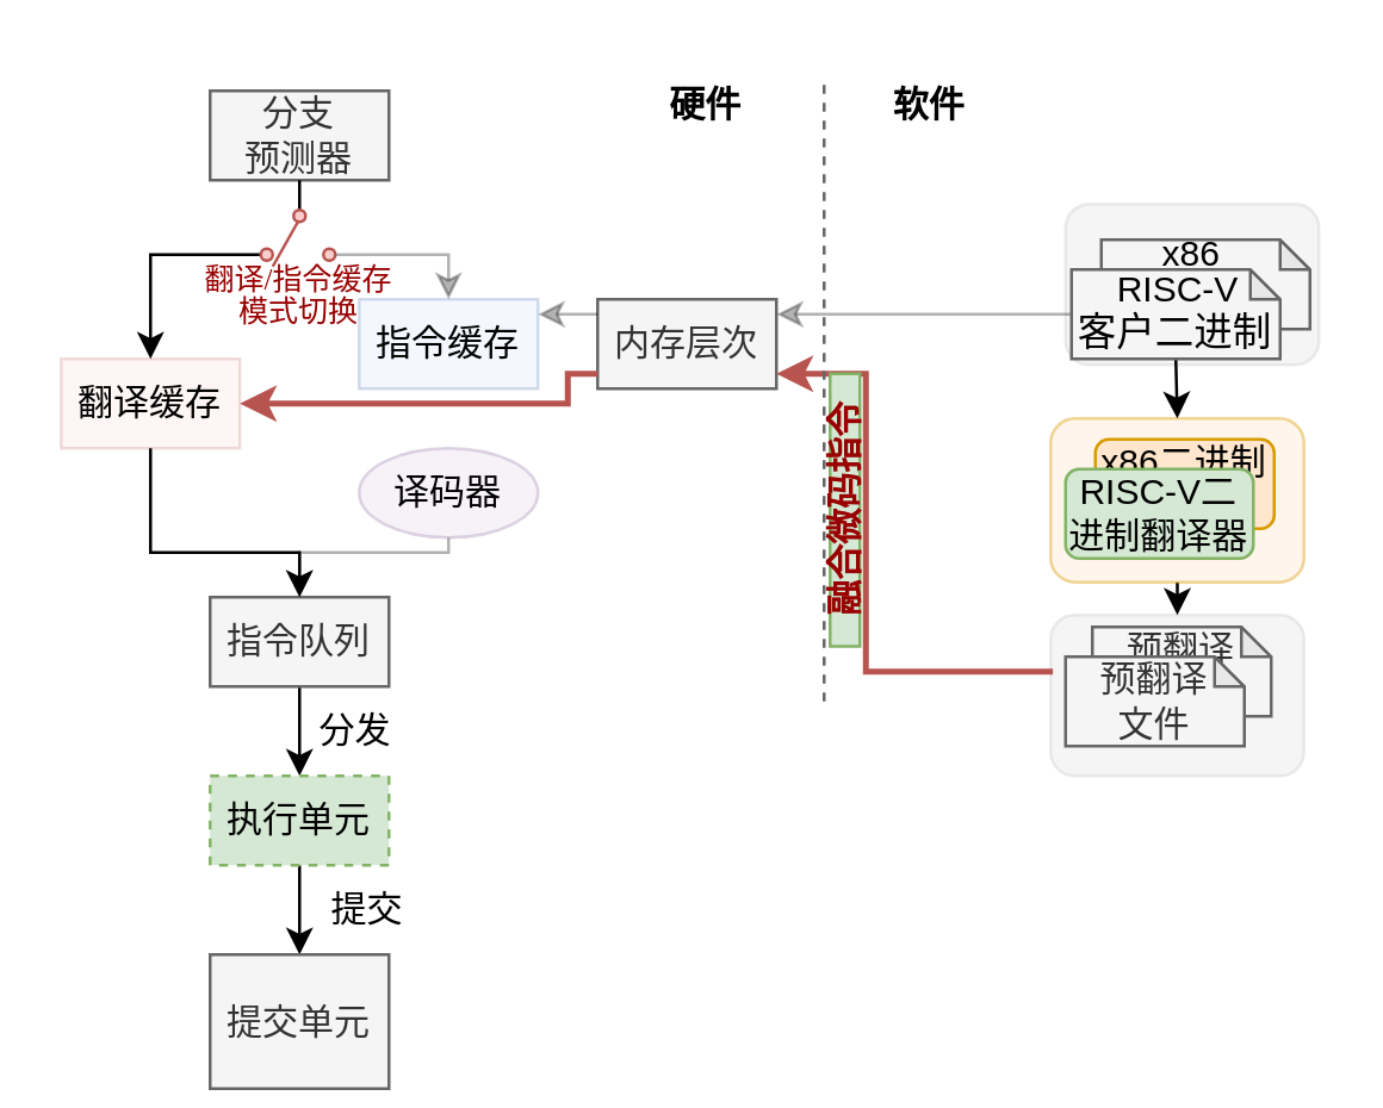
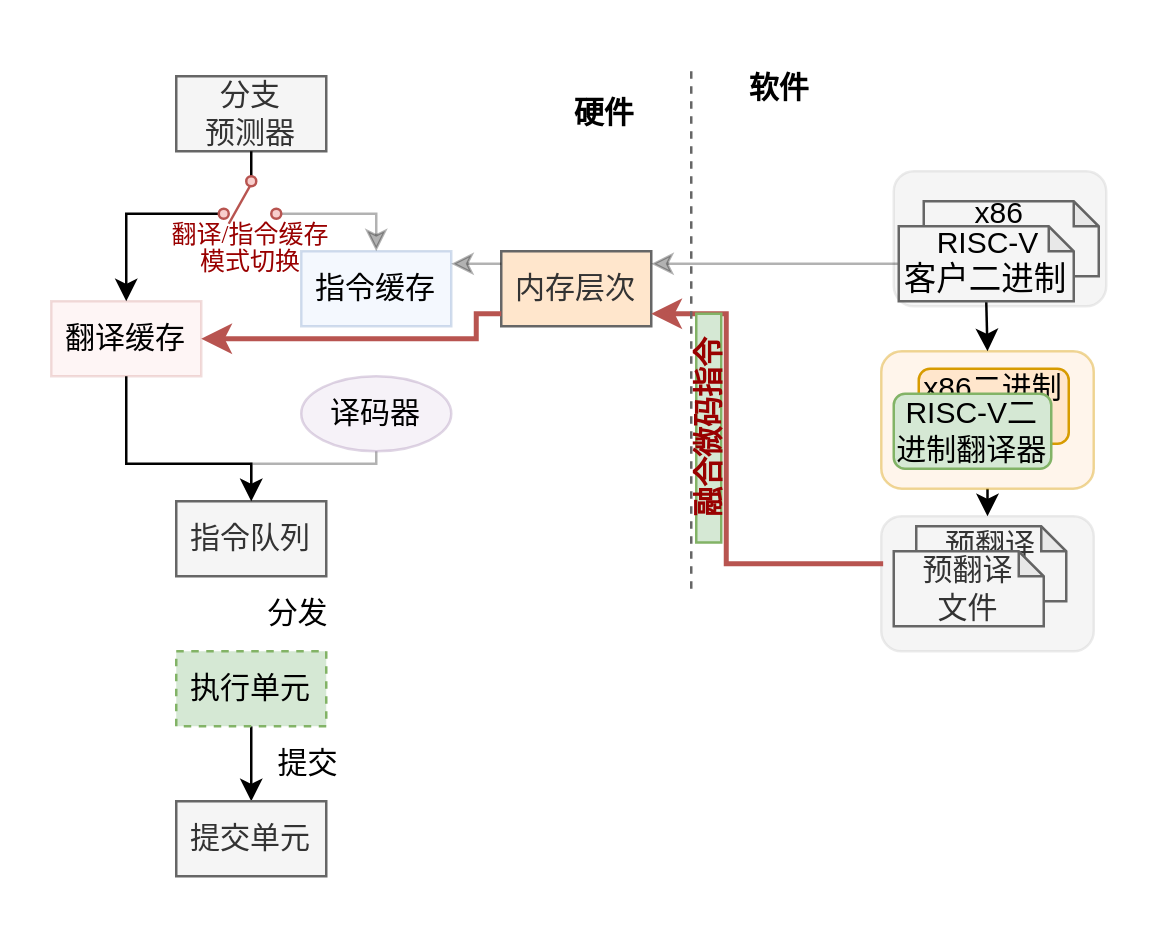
- <mxCell id="26" value="&lt;b&gt;硬件&lt;/b&gt;" style="text;html=1;align=center;verticalAlign=middle;resizable=0;points=[];autosize=1;strokeColor=none;fillColor=none;" vertex="1" parent="1"><mxGeometry x="211" y="20" width="50" height="30" as="geometry" /></mxCell>
+ <mxCell id="26" value="&lt;b&gt;硬件&lt;/b&gt;" style="text;html=1;align=center;verticalAlign=middle;resizable=0;points=[];autosize=1;strokeColor=none;fillColor=none;" vertex="1" parent="1"><mxGeometry x="216" y="30" width="50" height="30" as="geometry" /></mxCell>
- <mxCell id="12" value="内存层次" style="rounded=0;whiteSpace=wrap;html=1;fillColor=#f5f5f5;fontColor=#333333;strokeColor=#666666;" vertex="1" parent="1"><mxGeometry x="200" y="100" width="60" height="30" as="geometry" /></mxCell>
+ <mxCell id="12" value="内存层次" style="rounded=0;whiteSpace=wrap;html=1;fillColor=#ffe6cc;fontColor=#333333;strokeColor=#666666;" vertex="1" parent="1"><mxGeometry x="200" y="100" width="60" height="30" as="geometry" /></mxCell>
- <mxCell id="10" style="edgeStyle=none;html=1;exitX=0.5;exitY=1;exitDx=0;exitDy=0;entryX=0.5;entryY=0;entryDx=0;entryDy=0;fontSize=12;" edge="1" parent="1" source="11" target="44"><mxGeometry relative="1" as="geometry" /></mxCell>
- <mxCell id="45" value="提交单元" style="rounded=0;whiteSpace=wrap;html=1;fillColor=#f5f5f5;fontColor=#333333;strokeColor=#666666;" vertex="1" parent="1"><mxGeometry x="70" y="320" width="60" height="45" as="geometry" /></mxCell>
+ <mxCell id="45" value="提交单元" style="rounded=0;whiteSpace=wrap;html=1;fillColor=#f5f5f5;fontColor=#333333;strokeColor=#666666;" vertex="1" parent="1"><mxGeometry x="70" y="320" width="60" height="30" as="geometry" /></mxCell>
